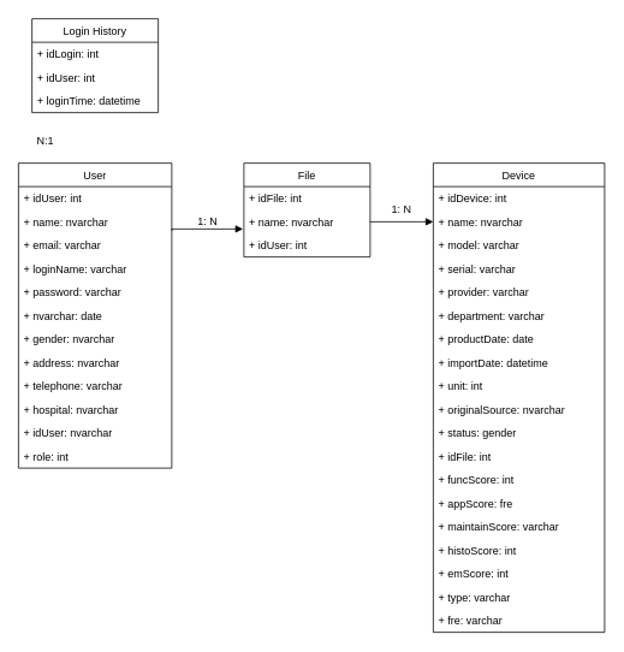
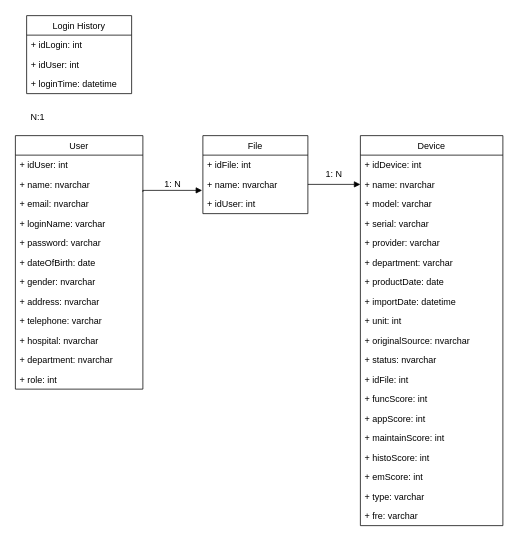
- <mxCell id="5" value="+ email: varchar " style="text;strokeColor=none;fillColor=none;align=left;verticalAlign=top;spacingLeft=4;spacingRight=4;overflow=hidden;rotatable=0;points=[[0,0.5],[1,0.5]];portConstraint=eastwest;" parent="2" vertex="1"><mxGeometry y="78" width="170" height="26" as="geometry" /></mxCell>
+ <mxCell id="5" value="+ email: nvarchar " style="text;strokeColor=none;fillColor=none;align=left;verticalAlign=top;spacingLeft=4;spacingRight=4;overflow=hidden;rotatable=0;points=[[0,0.5],[1,0.5]];portConstraint=eastwest;" parent="2" vertex="1"><mxGeometry y="78" width="170" height="26" as="geometry" /></mxCell>
- <mxCell id="8" value="+ nvarchar: date" style="text;strokeColor=none;fillColor=none;align=left;verticalAlign=top;spacingLeft=4;spacingRight=4;overflow=hidden;rotatable=0;points=[[0,0.5],[1,0.5]];portConstraint=eastwest;" parent="2" vertex="1"><mxGeometry y="156" width="170" height="26" as="geometry" /></mxCell>
+ <mxCell id="8" value="+ dateOfBirth: date" style="text;strokeColor=none;fillColor=none;align=left;verticalAlign=top;spacingLeft=4;spacingRight=4;overflow=hidden;rotatable=0;points=[[0,0.5],[1,0.5]];portConstraint=eastwest;" parent="2" vertex="1"><mxGeometry y="156" width="170" height="26" as="geometry" /></mxCell>
- <mxCell id="13" value="+ idUser: nvarchar" style="text;strokeColor=none;fillColor=none;align=left;verticalAlign=top;spacingLeft=4;spacingRight=4;overflow=hidden;rotatable=0;points=[[0,0.5],[1,0.5]];portConstraint=eastwest;" parent="2" vertex="1"><mxGeometry y="286" width="170" height="26" as="geometry" /></mxCell>
+ <mxCell id="13" value="+ department: nvarchar" style="text;strokeColor=none;fillColor=none;align=left;verticalAlign=top;spacingLeft=4;spacingRight=4;overflow=hidden;rotatable=0;points=[[0,0.5],[1,0.5]];portConstraint=eastwest;" parent="2" vertex="1"><mxGeometry y="286" width="170" height="26" as="geometry" /></mxCell>
- <mxCell id="30" value="+ status: gender" style="text;strokeColor=none;fillColor=none;align=left;verticalAlign=top;spacingLeft=4;spacingRight=4;overflow=hidden;rotatable=0;points=[[0,0.5],[1,0.5]];portConstraint=eastwest;" parent="19" vertex="1"><mxGeometry y="286" width="190" height="26" as="geometry" /></mxCell>
+ <mxCell id="30" value="+ status: nvarchar" style="text;strokeColor=none;fillColor=none;align=left;verticalAlign=top;spacingLeft=4;spacingRight=4;overflow=hidden;rotatable=0;points=[[0,0.5],[1,0.5]];portConstraint=eastwest;" parent="19" vertex="1"><mxGeometry y="286" width="190" height="26" as="geometry" /></mxCell>
- <mxCell id="33" value="+ appScore: fre" style="text;strokeColor=none;fillColor=none;align=left;verticalAlign=top;spacingLeft=4;spacingRight=4;overflow=hidden;rotatable=0;points=[[0,0.5],[1,0.5]];portConstraint=eastwest;" vertex="1" parent="19"><mxGeometry y="364" width="190" height="26" as="geometry" /></mxCell>
+ <mxCell id="33" value="+ appScore: int" style="text;strokeColor=none;fillColor=none;align=left;verticalAlign=top;spacingLeft=4;spacingRight=4;overflow=hidden;rotatable=0;points=[[0,0.5],[1,0.5]];portConstraint=eastwest;" vertex="1" parent="19"><mxGeometry y="364" width="190" height="26" as="geometry" /></mxCell>
- <mxCell id="34" value="+ maintainScore: varchar" style="text;strokeColor=none;fillColor=none;align=left;verticalAlign=top;spacingLeft=4;spacingRight=4;overflow=hidden;rotatable=0;points=[[0,0.5],[1,0.5]];portConstraint=eastwest;" vertex="1" parent="19"><mxGeometry y="390" width="190" height="26" as="geometry" /></mxCell>
+ <mxCell id="34" value="+ maintainScore: int" style="text;strokeColor=none;fillColor=none;align=left;verticalAlign=top;spacingLeft=4;spacingRight=4;overflow=hidden;rotatable=0;points=[[0,0.5],[1,0.5]];portConstraint=eastwest;" vertex="1" parent="19"><mxGeometry y="390" width="190" height="26" as="geometry" /></mxCell>
